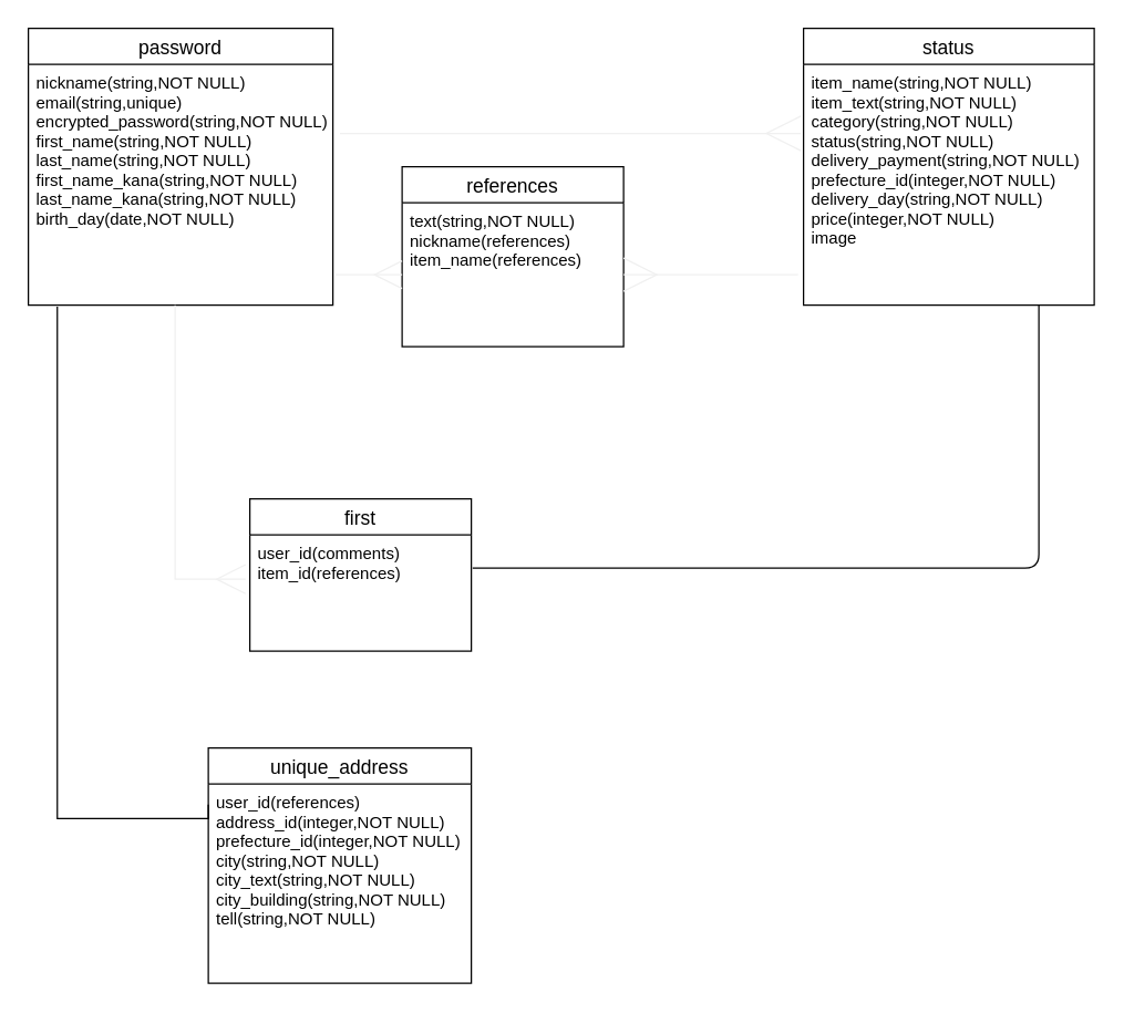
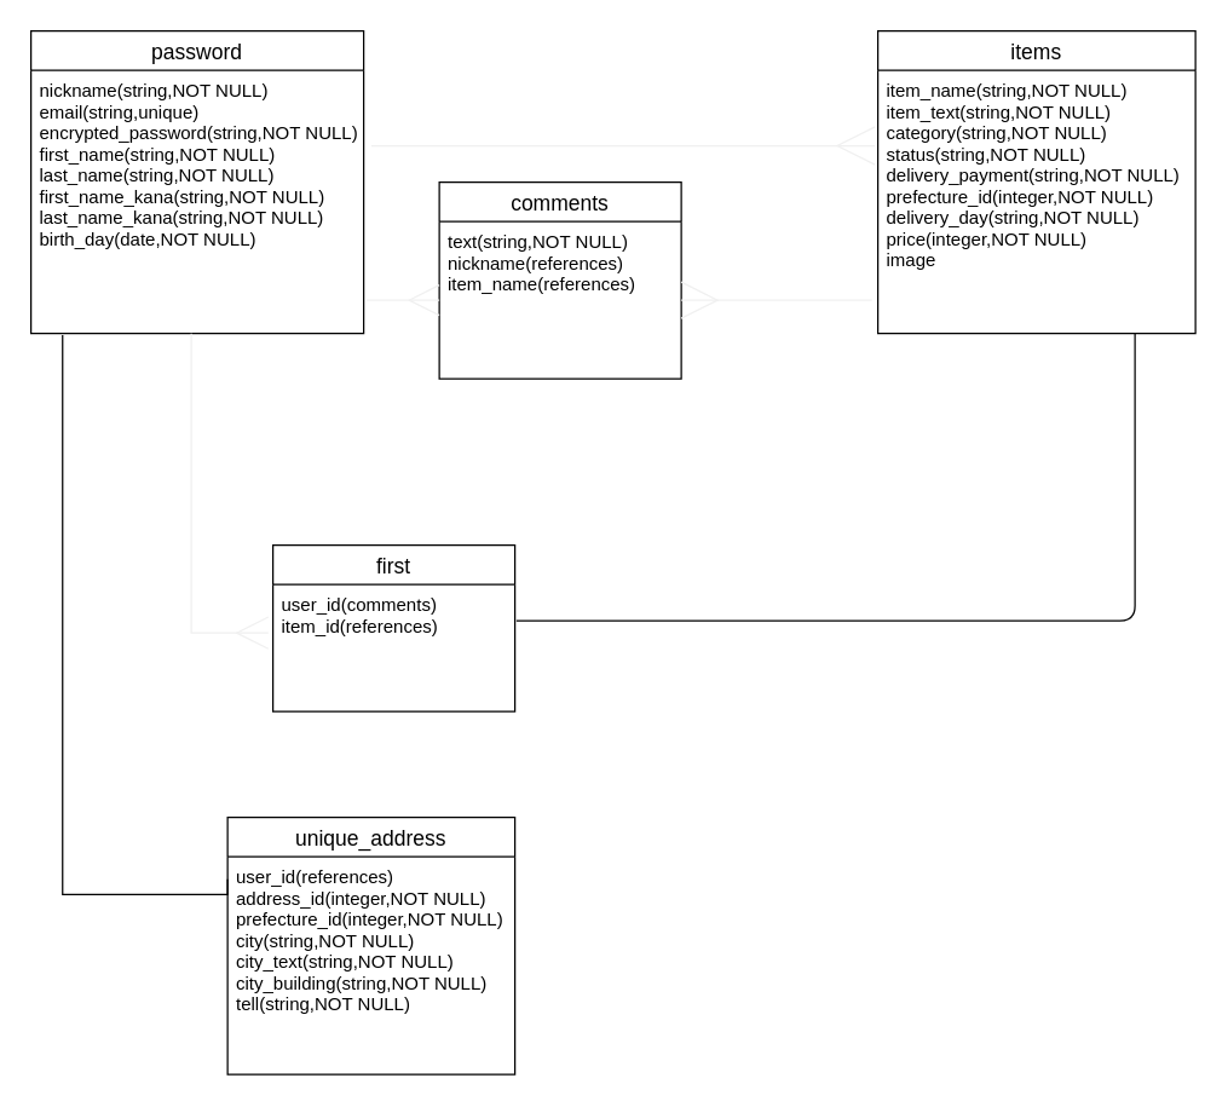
- <mxCell id="4" value="status" style="swimlane;fontStyle=0;childLayout=stackLayout;horizontal=1;startSize=26;horizontalStack=0;resizeParent=1;resizeParentMax=0;resizeLast=0;collapsible=1;marginBottom=0;align=center;fontSize=14;" parent="1" vertex="1"><mxGeometry x="580" y="20" width="210" height="200" as="geometry" /></mxCell>
+ <mxCell id="4" value="items" style="swimlane;fontStyle=0;childLayout=stackLayout;horizontal=1;startSize=26;horizontalStack=0;resizeParent=1;resizeParentMax=0;resizeLast=0;collapsible=1;marginBottom=0;align=center;fontSize=14;" parent="1" vertex="1"><mxGeometry x="580" y="20" width="210" height="200" as="geometry" /></mxCell>
- <mxCell id="7" value="references" style="swimlane;fontStyle=0;childLayout=stackLayout;horizontal=1;startSize=26;horizontalStack=0;resizeParent=1;resizeParentMax=0;resizeLast=0;collapsible=1;marginBottom=0;align=center;fontSize=14;" parent="1" vertex="1"><mxGeometry x="290" y="120" width="160" height="130" as="geometry" /></mxCell>
+ <mxCell id="7" value="comments" style="swimlane;fontStyle=0;childLayout=stackLayout;horizontal=1;startSize=26;horizontalStack=0;resizeParent=1;resizeParentMax=0;resizeLast=0;collapsible=1;marginBottom=0;align=center;fontSize=14;" parent="1" vertex="1"><mxGeometry x="290" y="120" width="160" height="130" as="geometry" /></mxCell>
